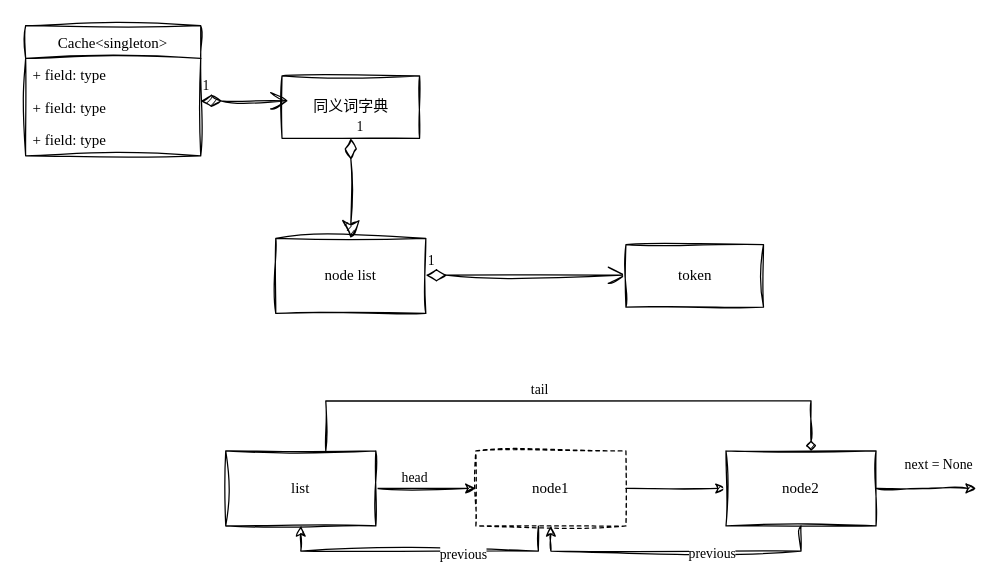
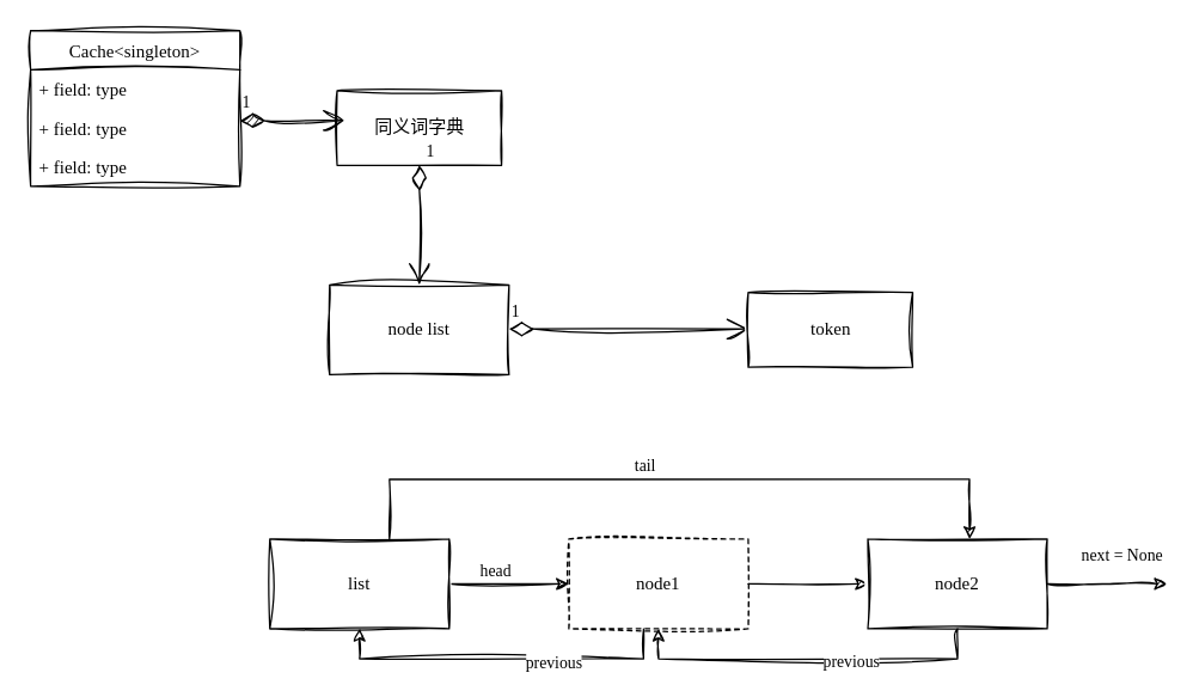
- <mxCell id="6" value="1" style="endArrow=classic;html=1;endSize=12;startArrow=diamondThin;startSize=14;startFill=0;edgeStyle=orthogonalEdgeStyle;align=left;verticalAlign=bottom;rounded=0;exitX=0.5;exitY=1;exitDx=0;exitDy=0;entryX=0.5;entryY=0;entryDx=0;entryDy=0;sketch=1;curveFitting=1;jiggle=2;fontFamily=Comic Sans MS;" parent="1" source="4" target="2" edge="1"><mxGeometry x="-1" y="3" relative="1" as="geometry"><mxPoint x="350" y="229.5" as="sourcePoint" /><mxPoint x="510" y="229.5" as="targetPoint" /></mxGeometry></mxCell>
+ <mxCell id="6" value="1" style="endArrow=open;html=1;endSize=12;startArrow=diamondThin;startSize=14;startFill=0;edgeStyle=orthogonalEdgeStyle;align=left;verticalAlign=bottom;rounded=0;exitX=0.5;exitY=1;exitDx=0;exitDy=0;entryX=0.5;entryY=0;entryDx=0;entryDy=0;sketch=1;curveFitting=1;jiggle=2;fontFamily=Comic Sans MS;" parent="1" source="4" target="2" edge="1"><mxGeometry x="-1" y="3" relative="1" as="geometry"><mxPoint x="350" y="229.5" as="sourcePoint" /><mxPoint x="510" y="229.5" as="targetPoint" /></mxGeometry></mxCell>
- <mxCell id="14" style="edgeStyle=orthogonalEdgeStyle;rounded=0;orthogonalLoop=1;jettySize=auto;html=1;entryX=0.567;entryY=0;entryDx=0;entryDy=0;entryPerimeter=0;sketch=1;curveFitting=1;jiggle=2;fontFamily=Comic Sans MS;endArrow=diamond;" parent="1" source="16" target="25" edge="1"><mxGeometry relative="1" as="geometry"><Array as="points"><mxPoint x="260" y="320" /><mxPoint x="648" y="320" /></Array></mxGeometry></mxCell>
+ <mxCell id="14" style="edgeStyle=orthogonalEdgeStyle;rounded=0;orthogonalLoop=1;jettySize=auto;html=1;entryX=0.567;entryY=0;entryDx=0;entryDy=0;entryPerimeter=0;sketch=1;curveFitting=1;jiggle=2;fontFamily=Comic Sans MS;" parent="1" source="16" target="25" edge="1"><mxGeometry relative="1" as="geometry"><Array as="points"><mxPoint x="260" y="320" /><mxPoint x="648" y="320" /></Array></mxGeometry></mxCell>
